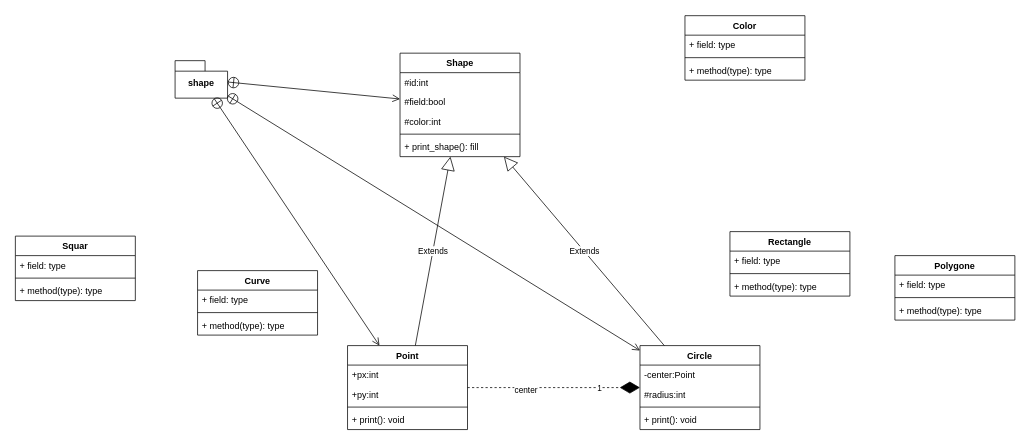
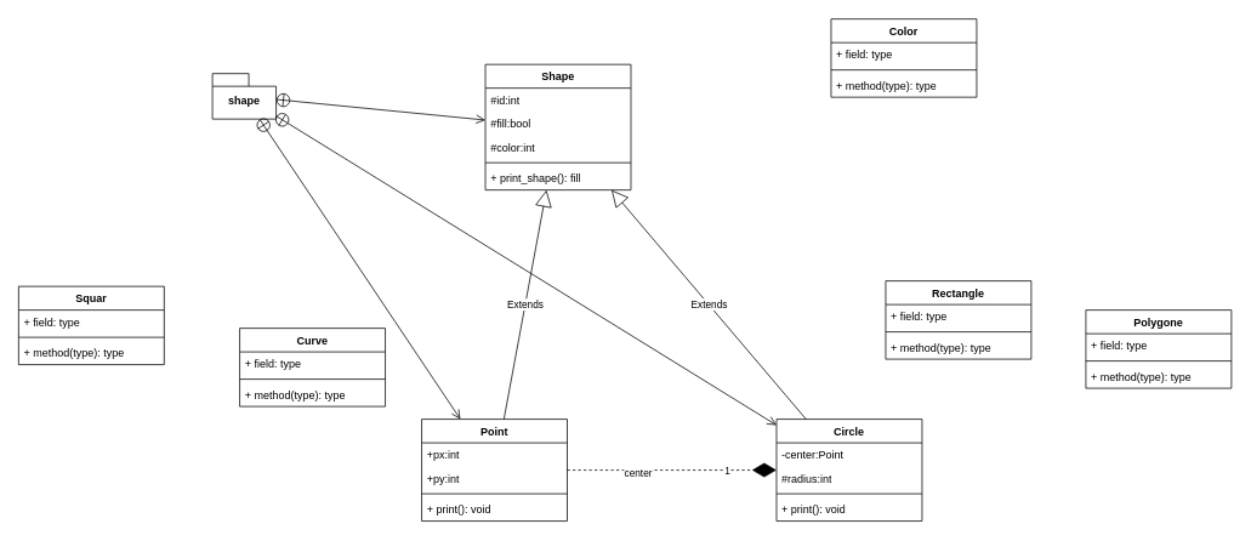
- <mxCell id="4" value="#field:bool" style="text;strokeColor=none;fillColor=none;align=left;verticalAlign=top;spacingLeft=4;spacingRight=4;overflow=hidden;rotatable=0;points=[[0,0.5],[1,0.5]];portConstraint=eastwest;whiteSpace=wrap;html=1;" vertex="1" parent="2"><mxGeometry y="52" width="160" height="26" as="geometry" /></mxCell>
+ <mxCell id="4" value="#fill:bool" style="text;strokeColor=none;fillColor=none;align=left;verticalAlign=top;spacingLeft=4;spacingRight=4;overflow=hidden;rotatable=0;points=[[0,0.5],[1,0.5]];portConstraint=eastwest;whiteSpace=wrap;html=1;" vertex="1" parent="2"><mxGeometry y="52" width="160" height="26" as="geometry" /></mxCell>
